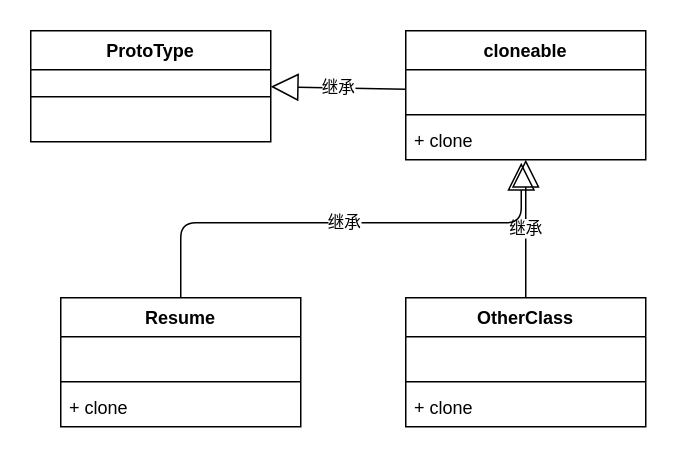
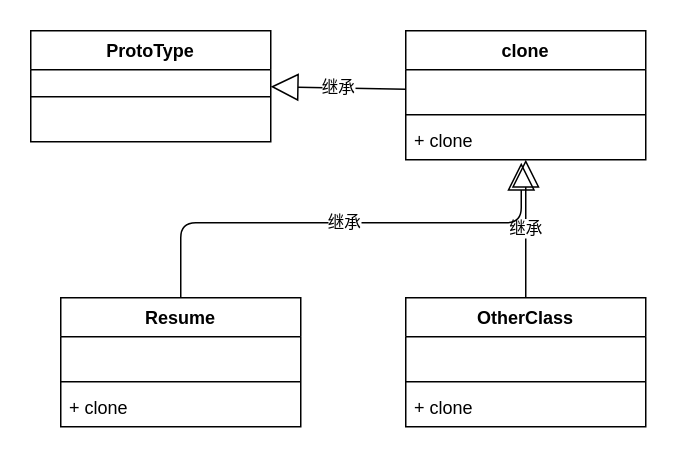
- <mxCell id="6" value="cloneable" style="swimlane;fontStyle=1;align=center;verticalAlign=top;childLayout=stackLayout;horizontal=1;startSize=26;horizontalStack=0;resizeParent=1;resizeParentMax=0;resizeLast=0;collapsible=1;marginBottom=0;" vertex="1" parent="1"><mxGeometry x="270" y="20" width="160" height="86" as="geometry" /></mxCell>
+ <mxCell id="6" value="clone" style="swimlane;fontStyle=1;align=center;verticalAlign=top;childLayout=stackLayout;horizontal=1;startSize=26;horizontalStack=0;resizeParent=1;resizeParentMax=0;resizeLast=0;collapsible=1;marginBottom=0;" vertex="1" parent="1"><mxGeometry x="270" y="20" width="160" height="86" as="geometry" /></mxCell>
